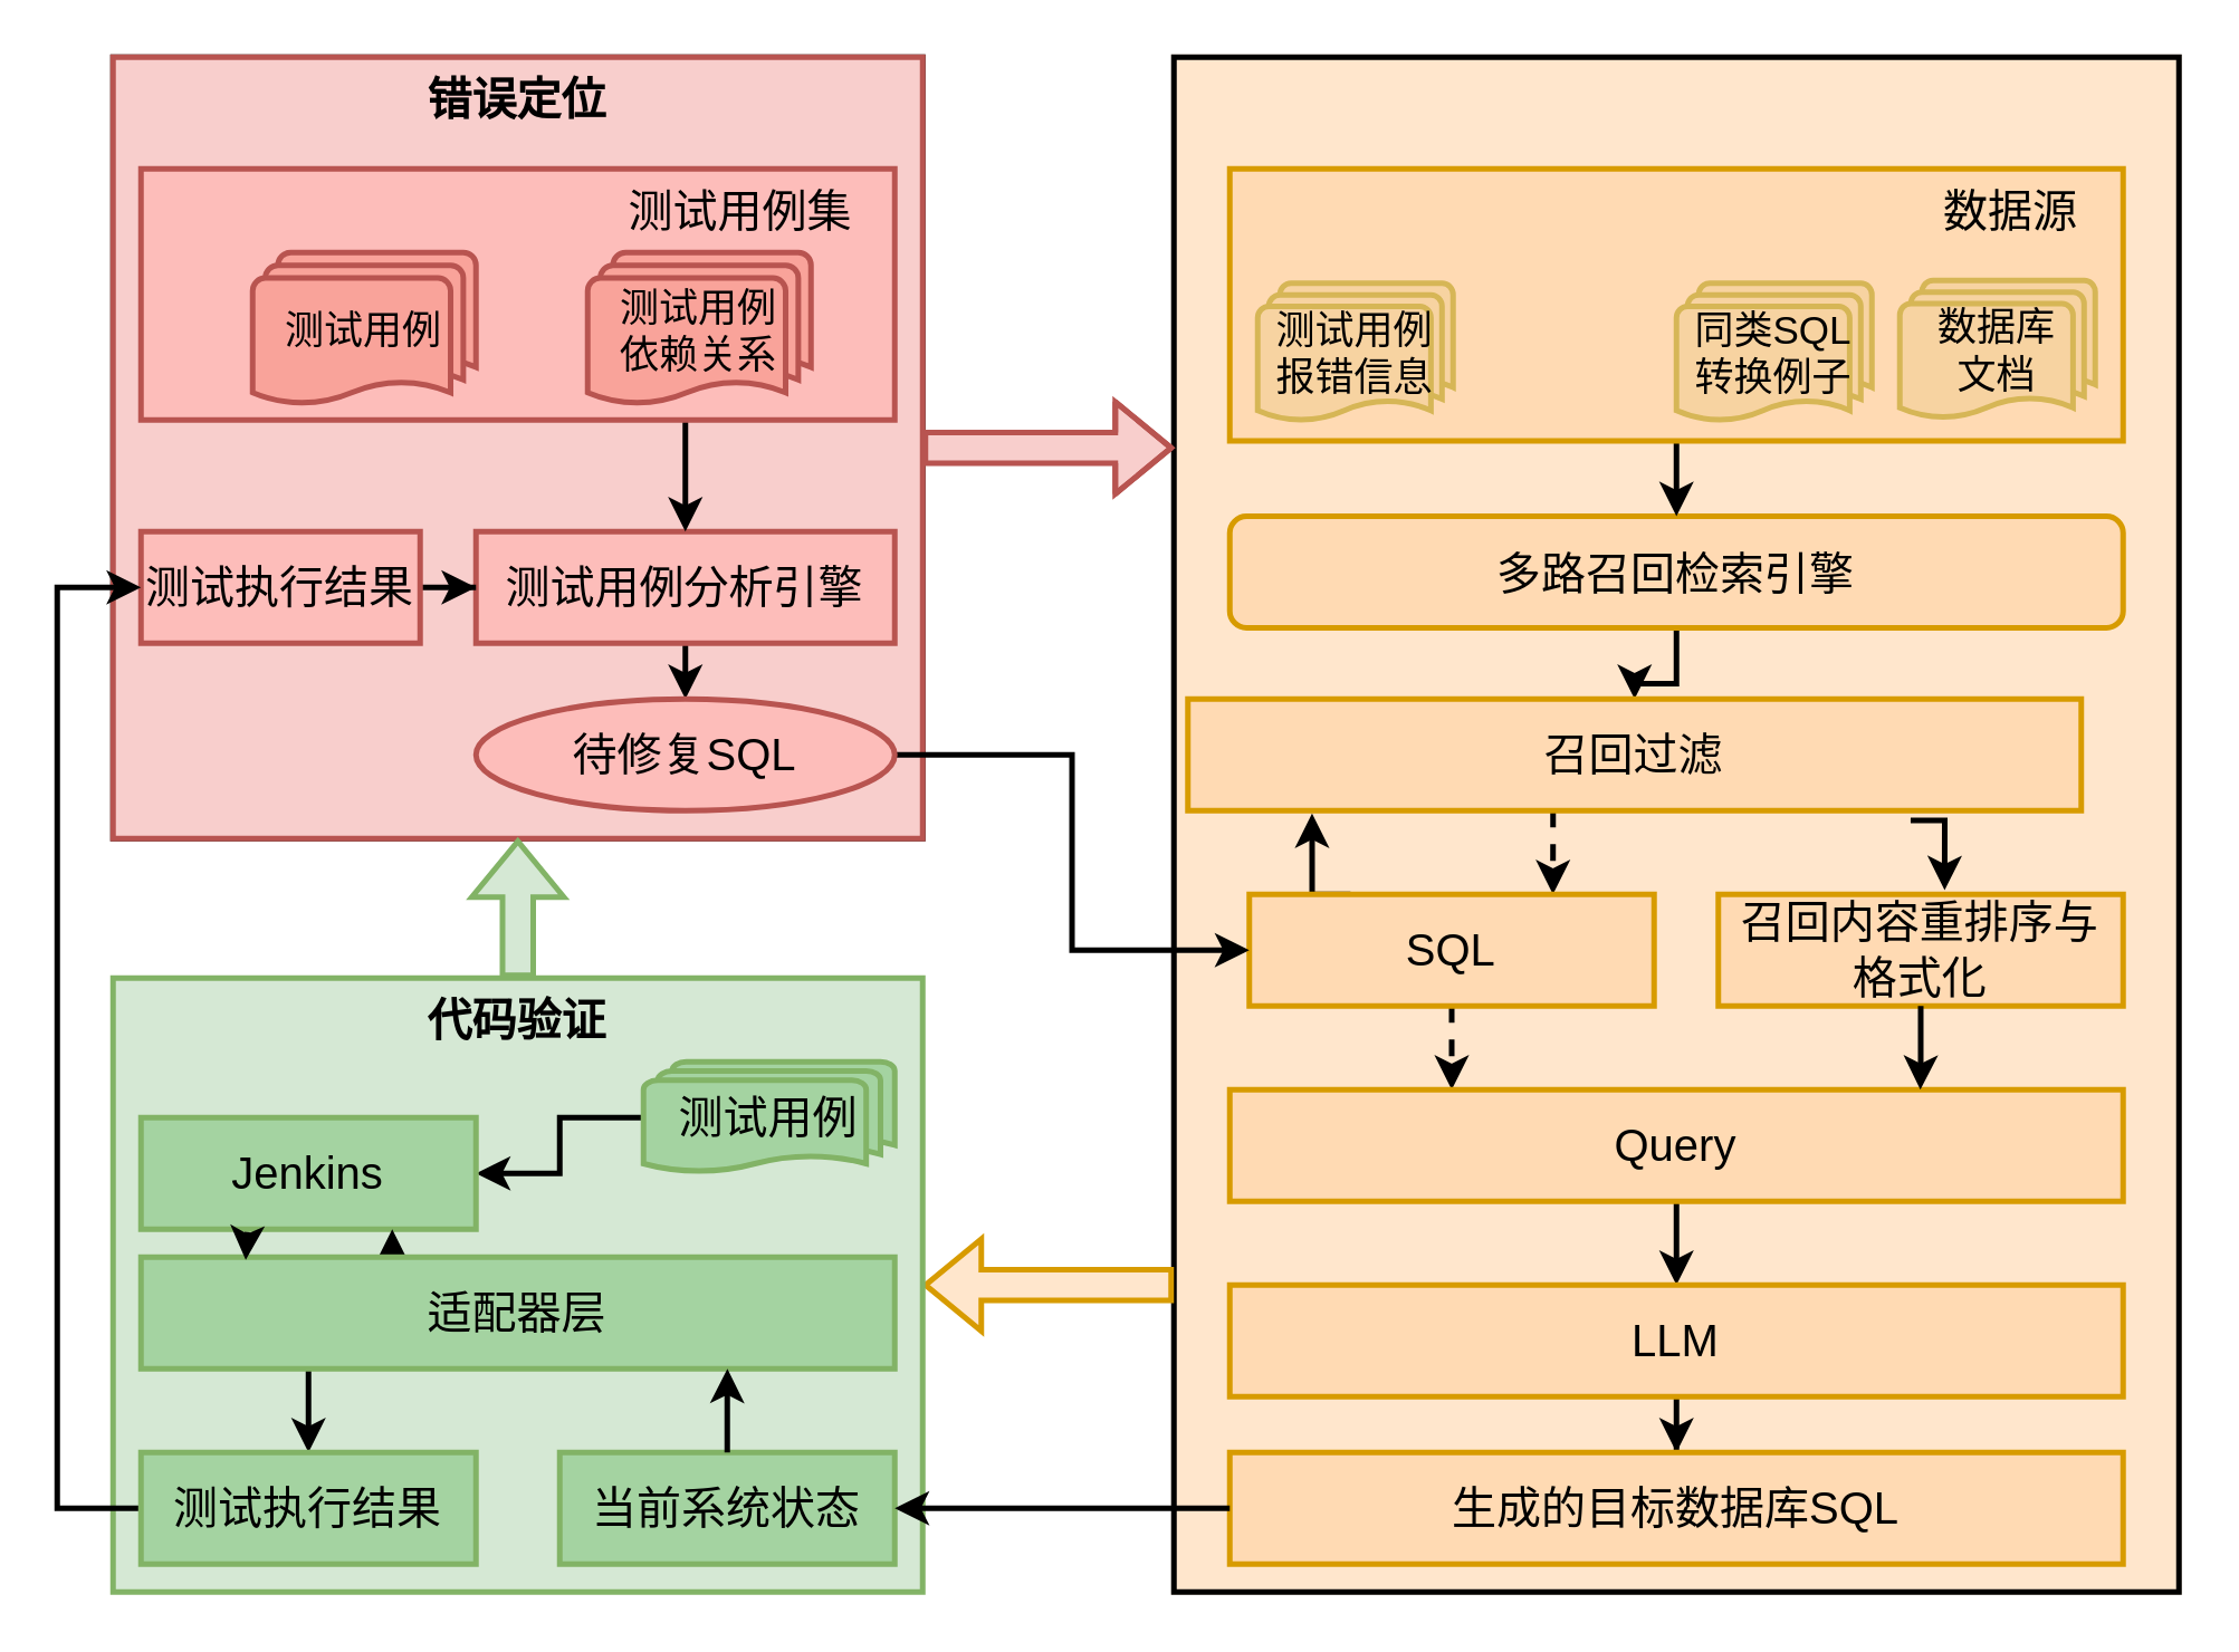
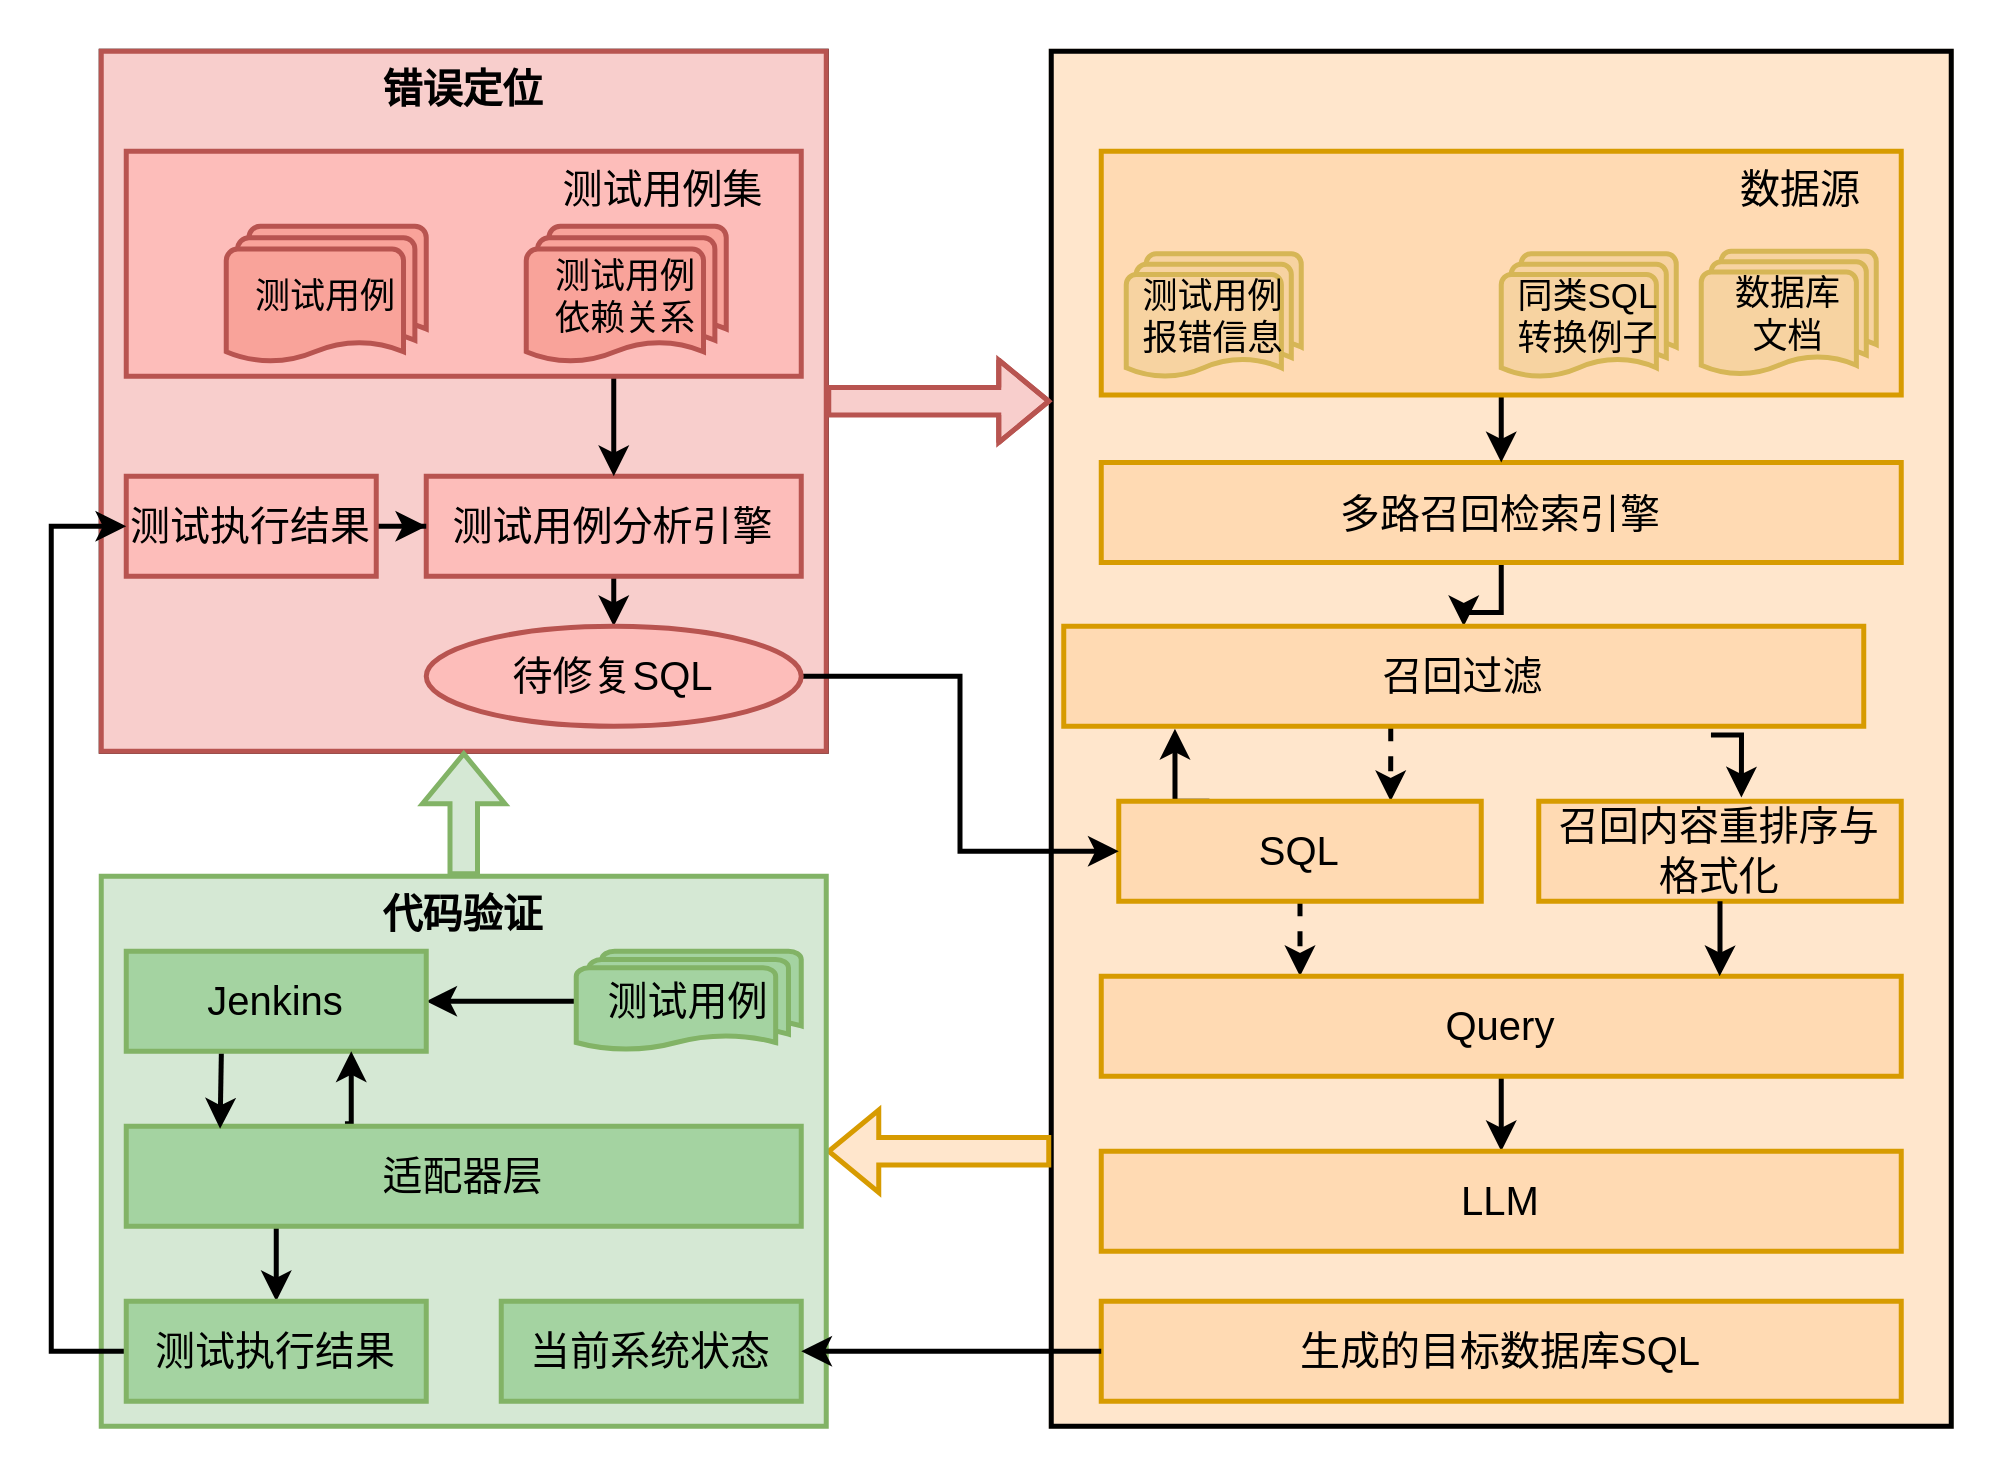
- <mxCell id="6" value="多路召回检索引擎" style="whiteSpace=wrap;html=1;fontStyle=0;fontSize=16;strokeWidth=2;strokeColor=#d79b00;align=center;verticalAlign=middle;fontFamily=Helvetica;fillColor=#ffdab3;rounded=1;" vertex="1" parent="3"><mxGeometry x="20" y="164.5" width="320" height="40" as="geometry" /></mxCell>
+ <mxCell id="6" value="多路召回检索引擎" style="rounded=0;whiteSpace=wrap;html=1;fontStyle=0;fontSize=16;strokeWidth=2;strokeColor=#d79b00;align=center;verticalAlign=middle;fontFamily=Helvetica;fillColor=#ffdab3;" vertex="1" parent="3"><mxGeometry x="20" y="164.5" width="320" height="40" as="geometry" /></mxCell>
- <mxCell id="45" value="Jenkins" style="rounded=0;whiteSpace=wrap;html=1;fontSize=16;strokeWidth=2;strokeColor=#82b366;align=center;verticalAlign=middle;fontFamily=Helvetica;fontColor=default;fillColor=#a4d3a1;" vertex="1" parent="1"><mxGeometry x="50" y="400" width="120" height="40" as="geometry" /></mxCell>
+ <mxCell id="45" value="Jenkins" style="rounded=0;whiteSpace=wrap;html=1;fontSize=16;strokeWidth=2;strokeColor=#82b366;align=center;verticalAlign=middle;fontFamily=Helvetica;fontColor=default;fillColor=#a4d3a1;" vertex="1" parent="1"><mxGeometry x="50" y="380" width="120" height="40" as="geometry" /></mxCell>
- <mxCell id="52" style="edgeStyle=orthogonalEdgeStyle;rounded=0;orthogonalLoop=1;jettySize=auto;html=1;entryX=0.778;entryY=1;entryDx=0;entryDy=0;entryPerimeter=0;strokeWidth=2;" edge="1" parent="1" source="49" target="48"><mxGeometry relative="1" as="geometry" /></mxCell>
- <mxCell id="19" value="" style="edgeStyle=orthogonalEdgeStyle;rounded=0;orthogonalLoop=1;jettySize=auto;html=1;strokeWidth=2;" edge="1" parent="3" source="20" target="21"><mxGeometry relative="1" as="geometry" /></mxCell>
